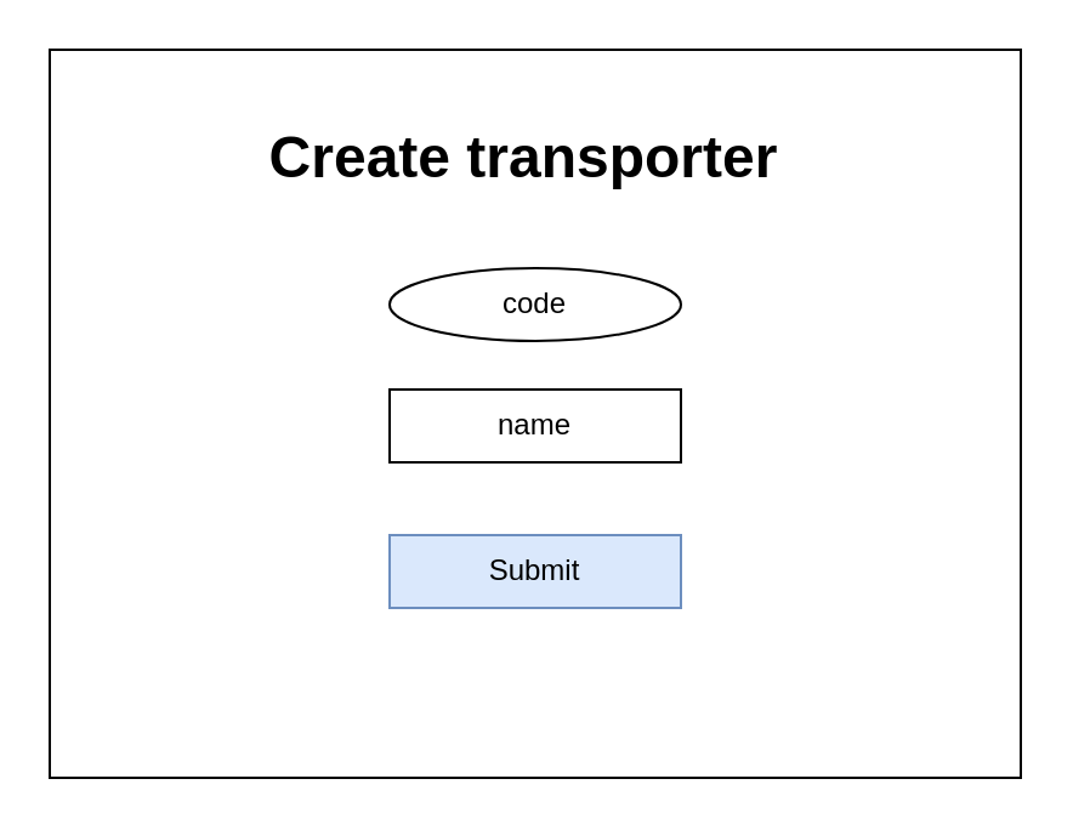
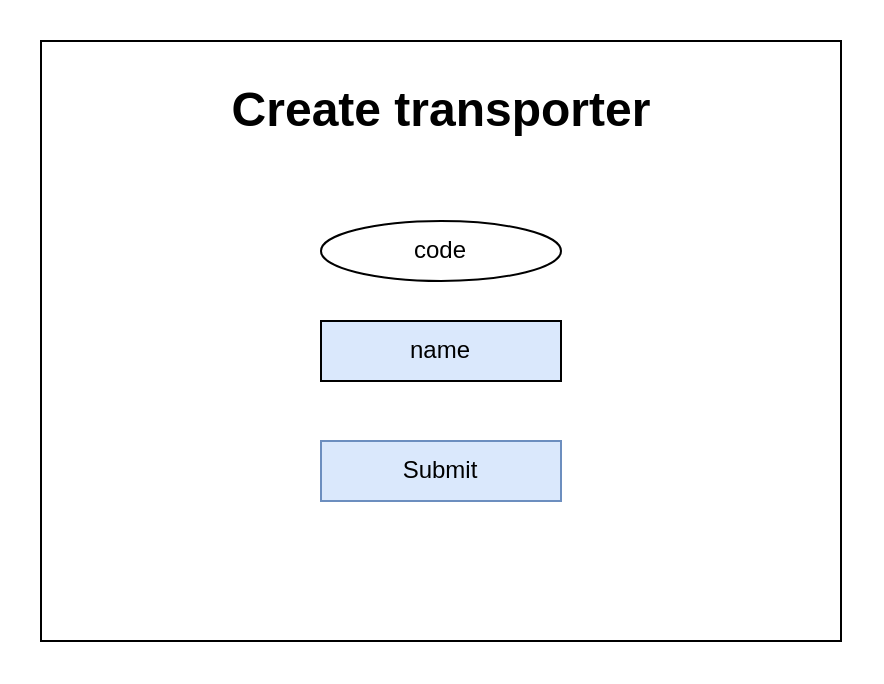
- <mxCell id="6" value="&lt;h1&gt;Create transporter&lt;/h1&gt;" style="text;html=1;strokeColor=none;fillColor=none;align=center;verticalAlign=middle;whiteSpace=wrap;rounded=0;" parent="1" vertex="1"><mxGeometry x="102.5" y="50" width="225" height="30" as="geometry" /></mxCell>
+ <mxCell id="6" value="&lt;h1&gt;Create transporter&lt;/h1&gt;" style="text;html=1;strokeColor=none;fillColor=none;align=center;verticalAlign=middle;whiteSpace=wrap;rounded=0;" parent="1" vertex="1"><mxGeometry x="107.5" y="40" width="225" height="30" as="geometry" /></mxCell>
- <mxCell id="4" value="name" style="rounded=0;whiteSpace=wrap;html=1;" parent="1" vertex="1"><mxGeometry x="160" y="160" width="120" height="30" as="geometry" /></mxCell>
+ <mxCell id="4" value="name" style="rounded=0;whiteSpace=wrap;html=1;fillColor=#dae8fc;" parent="1" vertex="1"><mxGeometry x="160" y="160" width="120" height="30" as="geometry" /></mxCell>
